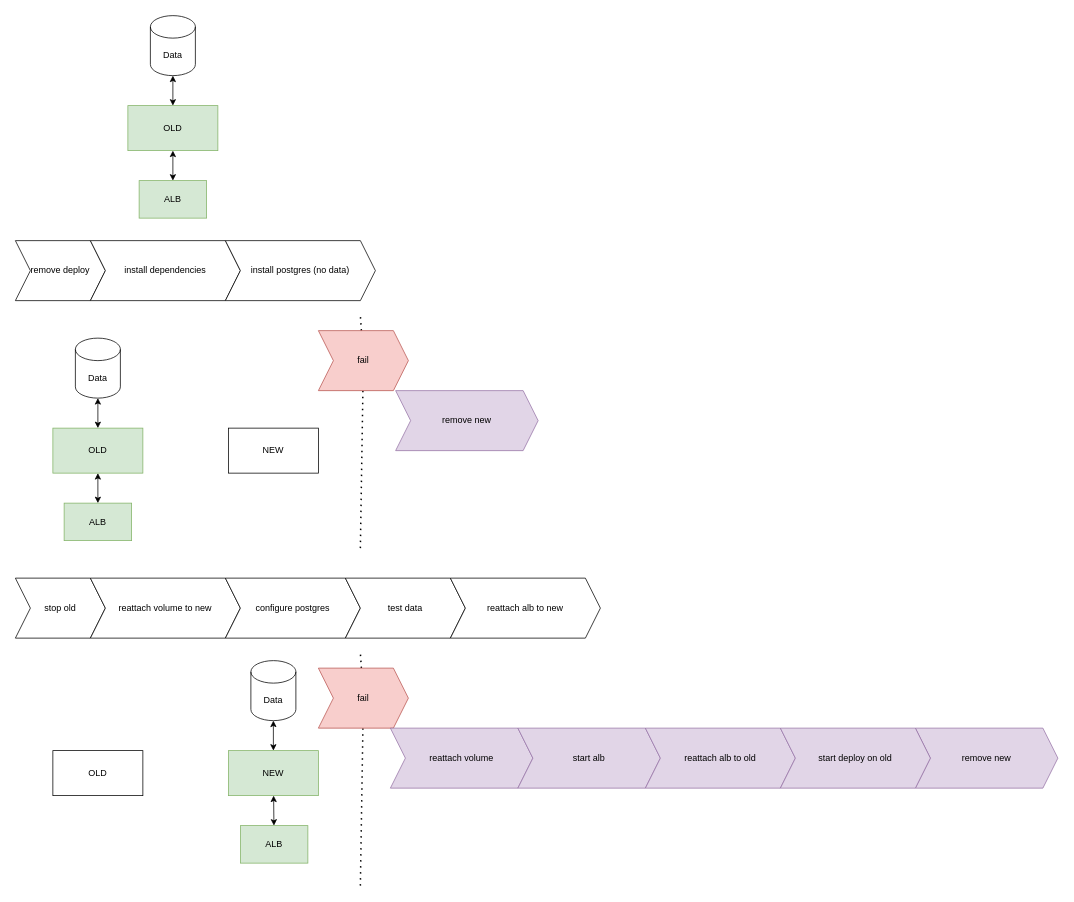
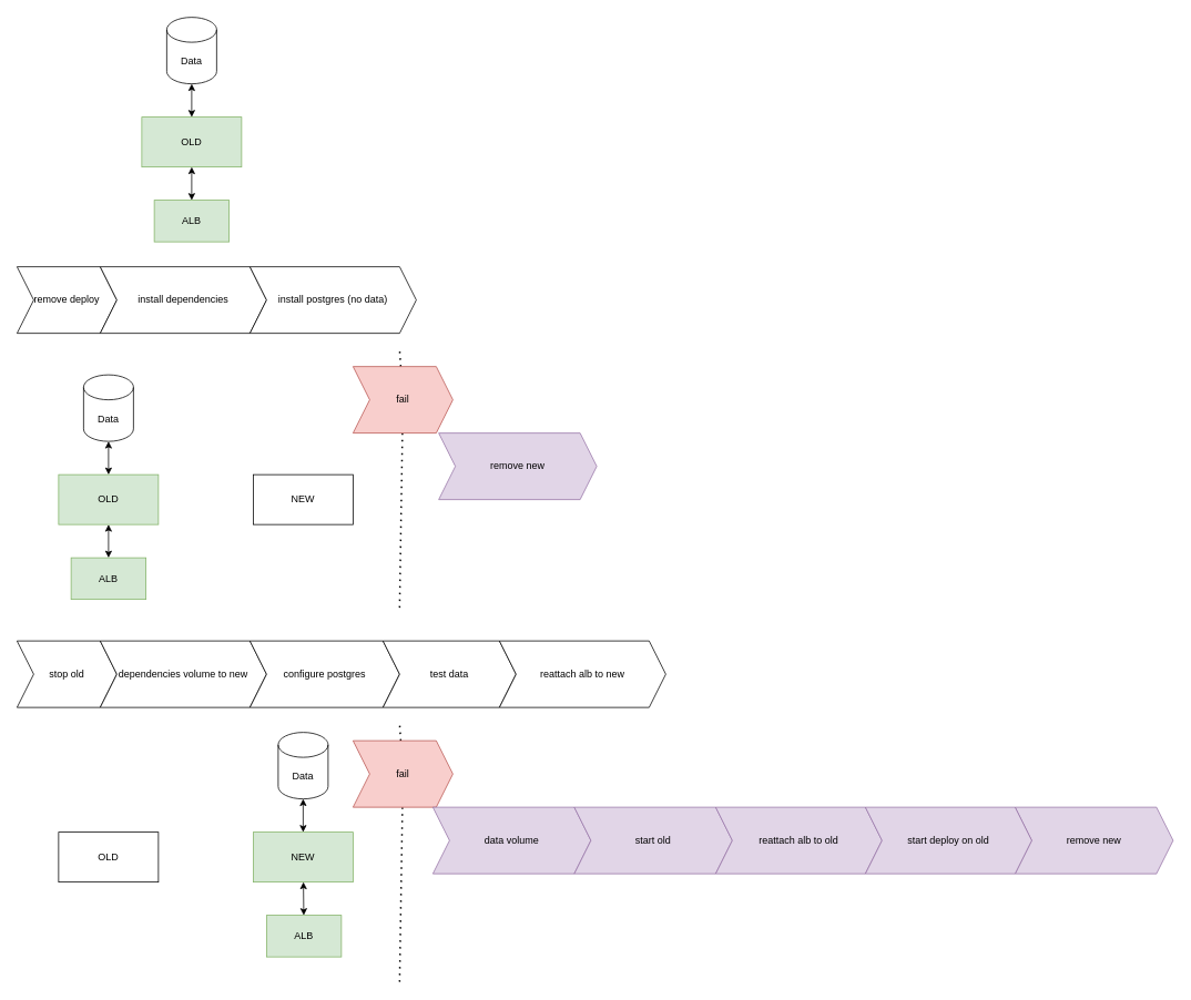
- <mxCell id="17" value="reattach volume to new" style="shape=step;perimeter=stepPerimeter;whiteSpace=wrap;html=1;fixedSize=1;" vertex="1" parent="1"><mxGeometry x="120" y="770" width="200" height="80" as="geometry" /></mxCell>
+ <mxCell id="17" value="dependencies volume to new" style="shape=step;perimeter=stepPerimeter;whiteSpace=wrap;html=1;fixedSize=1;" vertex="1" parent="1"><mxGeometry x="120" y="770" width="200" height="80" as="geometry" /></mxCell>
- <mxCell id="34" value="reattach volume" style="shape=step;perimeter=stepPerimeter;whiteSpace=wrap;html=1;fixedSize=1;fillColor=#e1d5e7;strokeColor=#9673a6;" vertex="1" parent="1"><mxGeometry x="520" y="970" width="190" height="80" as="geometry" /></mxCell>
+ <mxCell id="34" value="data volume" style="shape=step;perimeter=stepPerimeter;whiteSpace=wrap;html=1;fixedSize=1;fillColor=#e1d5e7;strokeColor=#9673a6;" vertex="1" parent="1"><mxGeometry x="520" y="970" width="190" height="80" as="geometry" /></mxCell>
- <mxCell id="35" value="start alb" style="shape=step;perimeter=stepPerimeter;whiteSpace=wrap;html=1;fixedSize=1;fillColor=#e1d5e7;strokeColor=#9673a6;" vertex="1" parent="1"><mxGeometry x="690" y="970" width="190" height="80" as="geometry" /></mxCell>
+ <mxCell id="35" value="start old" style="shape=step;perimeter=stepPerimeter;whiteSpace=wrap;html=1;fixedSize=1;fillColor=#e1d5e7;strokeColor=#9673a6;" vertex="1" parent="1"><mxGeometry x="690" y="970" width="190" height="80" as="geometry" /></mxCell>
